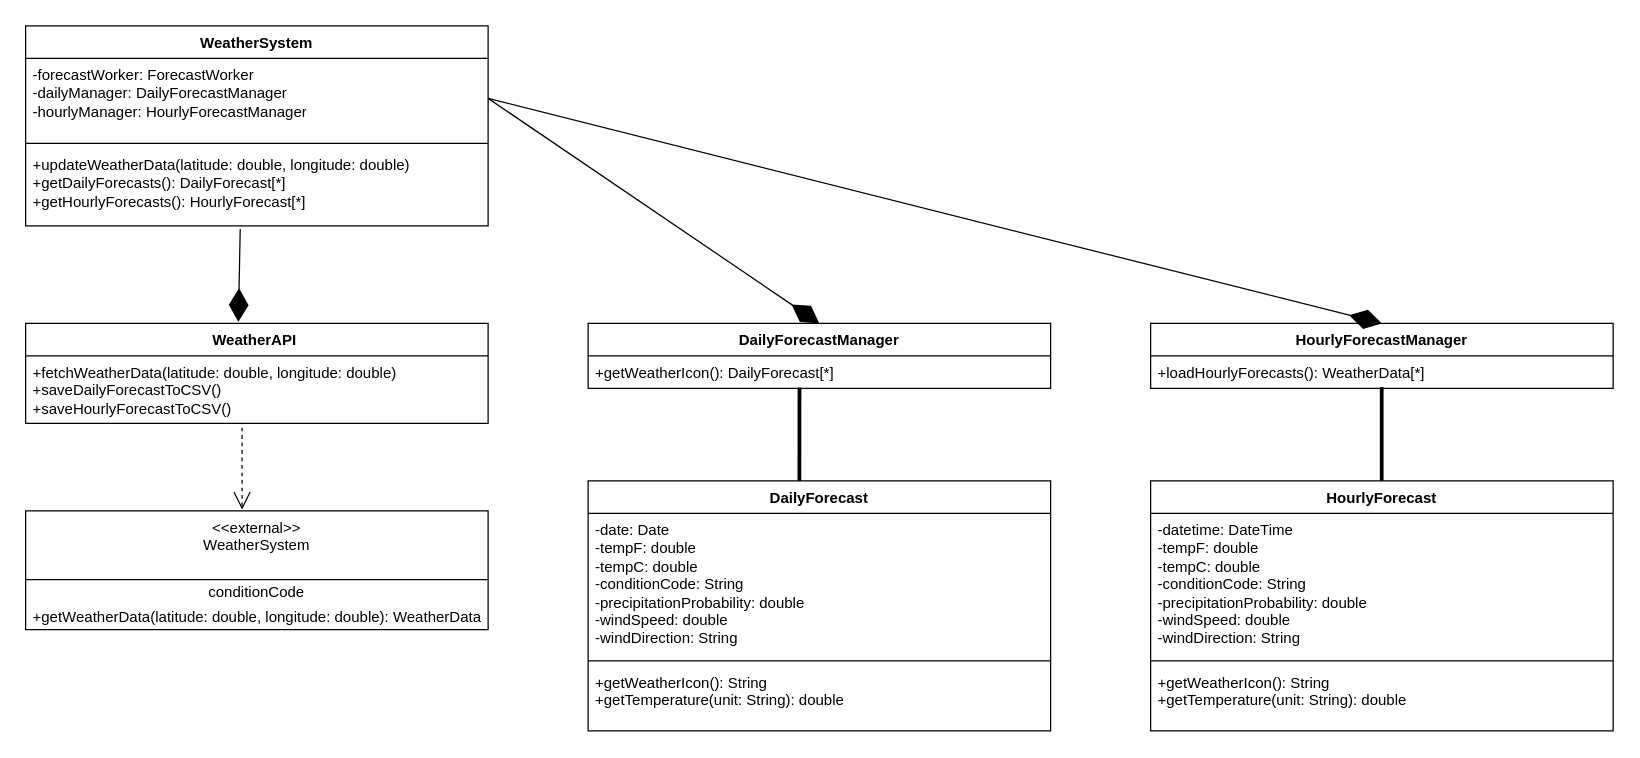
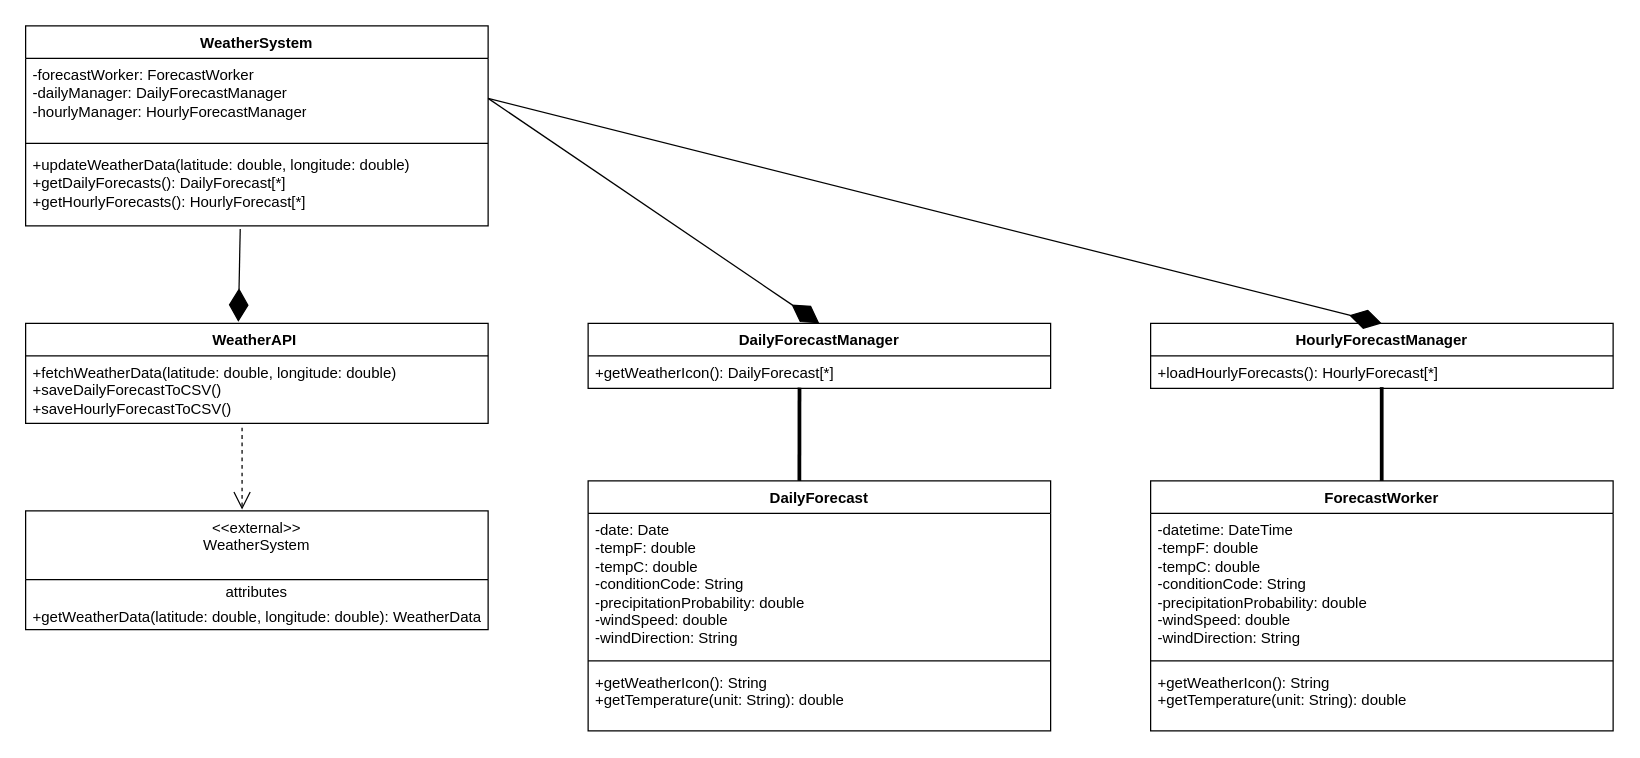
- <mxCell id="11" value="&lt;div&gt;+loadHourlyForecasts(): WeatherData[*]&lt;/div&gt;" style="text;strokeColor=none;fillColor=none;align=left;verticalAlign=top;spacingLeft=4;spacingRight=4;overflow=hidden;rotatable=0;points=[[0,0.5],[1,0.5]];portConstraint=eastwest;whiteSpace=wrap;html=1;" vertex="1" parent="10"><mxGeometry y="26" width="370" height="26" as="geometry" /></mxCell>
+ <mxCell id="11" value="&lt;div&gt;+loadHourlyForecasts(): HourlyForecast[*]&lt;/div&gt;" style="text;strokeColor=none;fillColor=none;align=left;verticalAlign=top;spacingLeft=4;spacingRight=4;overflow=hidden;rotatable=0;points=[[0,0.5],[1,0.5]];portConstraint=eastwest;whiteSpace=wrap;html=1;" vertex="1" parent="10"><mxGeometry y="26" width="370" height="26" as="geometry" /></mxCell>
- <mxCell id="16" value="&lt;div&gt;HourlyForecast&lt;/div&gt;" style="swimlane;fontStyle=1;align=center;verticalAlign=top;childLayout=stackLayout;horizontal=1;startSize=26;horizontalStack=0;resizeParent=1;resizeParentMax=0;resizeLast=0;collapsible=1;marginBottom=0;whiteSpace=wrap;html=1;" vertex="1" parent="1"><mxGeometry x="920" y="384" width="370" height="200" as="geometry" /></mxCell>
+ <mxCell id="16" value="&lt;div&gt;ForecastWorker&lt;/div&gt;" style="swimlane;fontStyle=1;align=center;verticalAlign=top;childLayout=stackLayout;horizontal=1;startSize=26;horizontalStack=0;resizeParent=1;resizeParentMax=0;resizeLast=0;collapsible=1;marginBottom=0;whiteSpace=wrap;html=1;" vertex="1" parent="1"><mxGeometry x="920" y="384" width="370" height="200" as="geometry" /></mxCell>
- <mxCell id="21" value="conditionCode" style="text;html=1;strokeColor=none;fillColor=none;align=center;verticalAlign=middle;spacingLeft=4;spacingRight=4;overflow=hidden;rotatable=0;points=[[0,0.5],[1,0.5]];portConstraint=eastwest;whiteSpace=wrap;" vertex="1" parent="20"><mxGeometry y="55" width="370" height="20" as="geometry" /></mxCell>
+ <mxCell id="21" value="attributes" style="text;html=1;strokeColor=none;fillColor=none;align=center;verticalAlign=middle;spacingLeft=4;spacingRight=4;overflow=hidden;rotatable=0;points=[[0,0.5],[1,0.5]];portConstraint=eastwest;whiteSpace=wrap;" vertex="1" parent="20"><mxGeometry y="55" width="370" height="20" as="geometry" /></mxCell>
